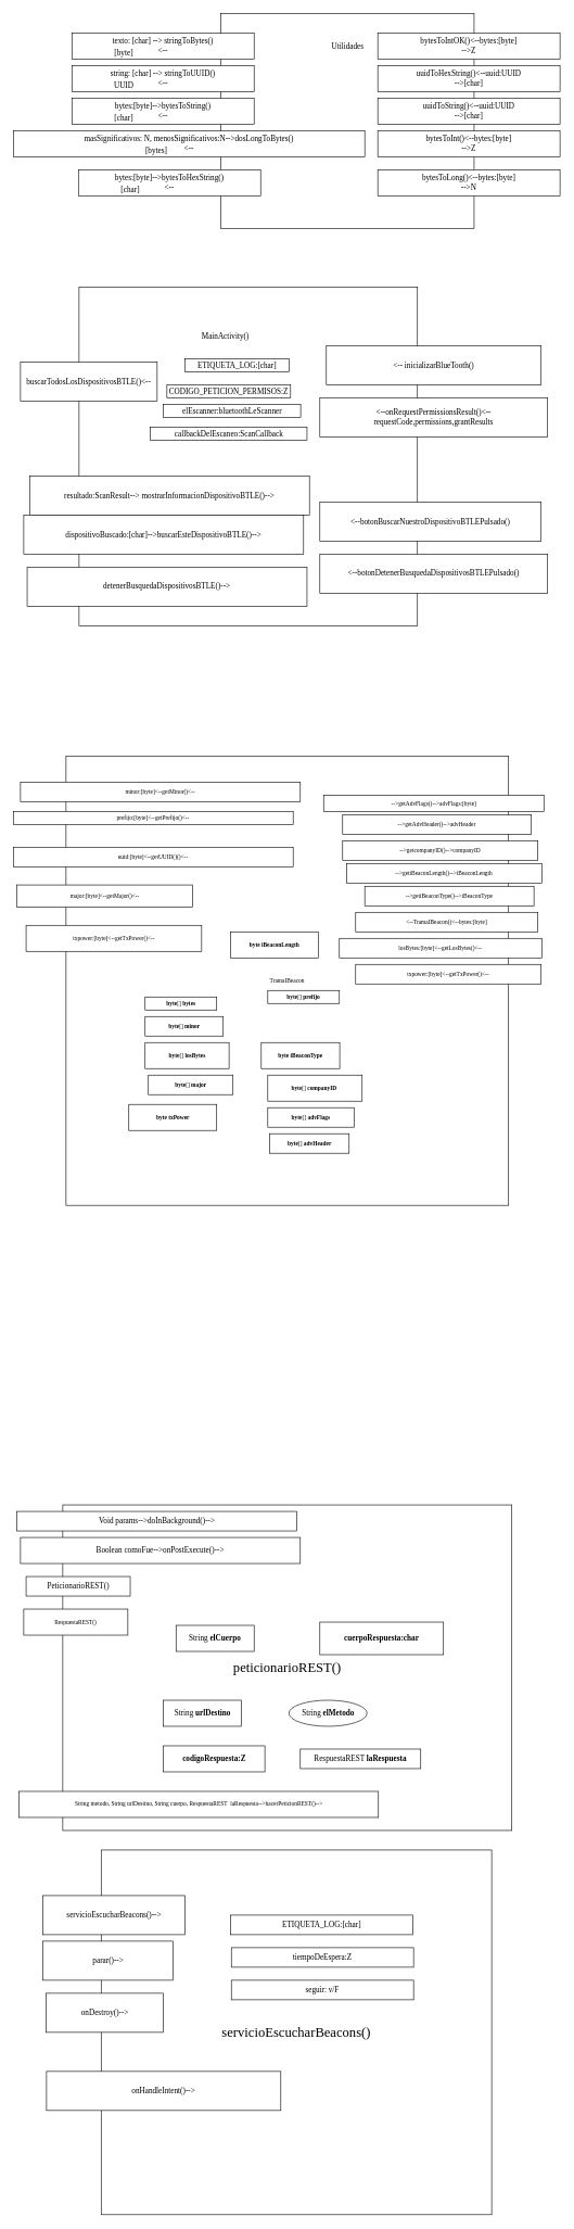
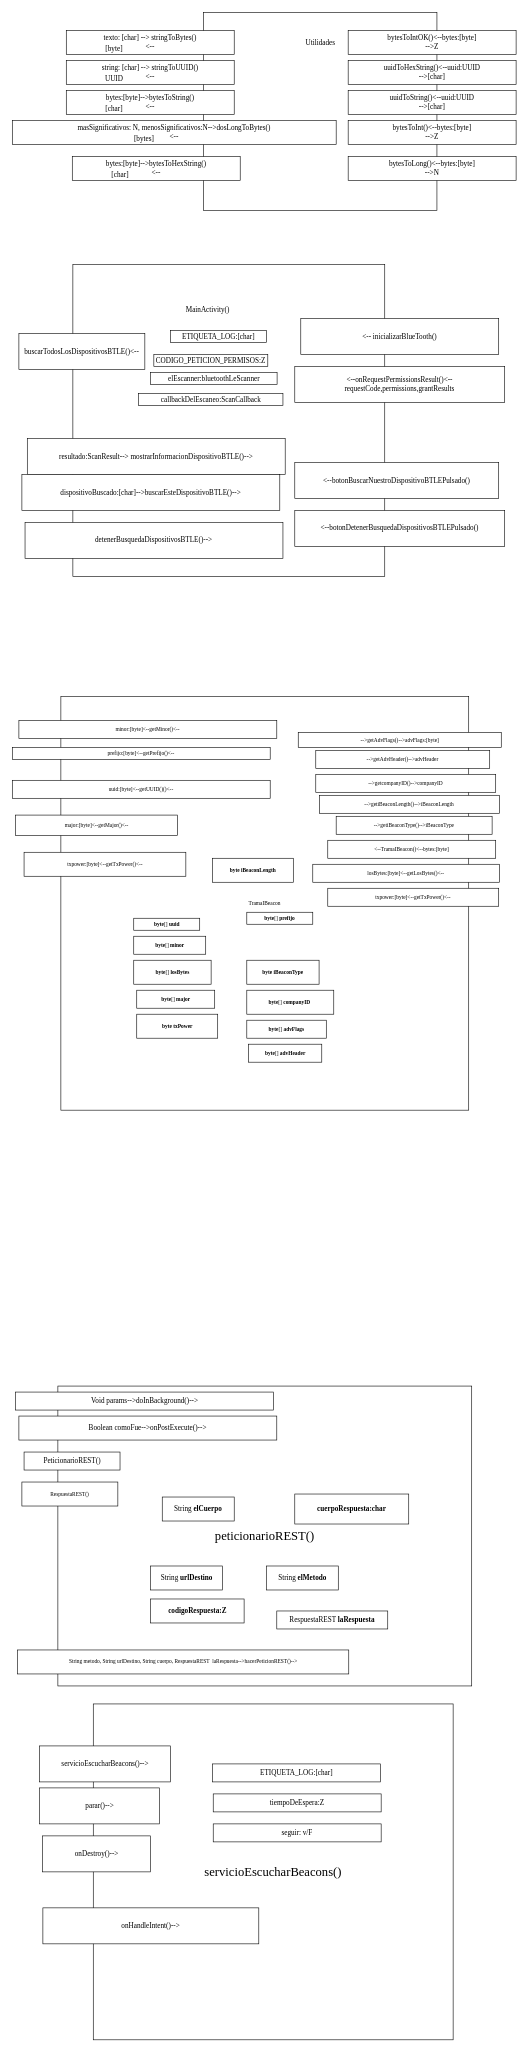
- <mxCell id="42" value="&lt;pre style=&quot;background-color: rgb(255, 255, 255); font-size: 9px;&quot;&gt;&lt;pre style=&quot;font-size: 9px;&quot;&gt;&lt;pre style=&quot;font-size: 9px;&quot;&gt;&lt;pre style=&quot;font-size: 9px;&quot;&gt;&lt;pre style=&quot;font-size: 9px;&quot;&gt;&lt;font face=&quot;Roboto Mono&quot; data-font-src=&quot;https://fonts.googleapis.com/css?family=Roboto+Mono&quot; style=&quot;font-size: 9px;&quot;&gt;&lt;span style=&quot;font-weight: bold; font-size: 9px;&quot;&gt;byte&lt;/span&gt;[] &lt;span style=&quot;font-weight: bold; font-size: 9px;&quot;&gt;bytes&lt;/span&gt;&lt;/font&gt;&lt;/pre&gt;&lt;/pre&gt;&lt;/pre&gt;&lt;/pre&gt;&lt;/pre&gt;" style="rounded=0;whiteSpace=wrap;html=1;fontFamily=Roboto Mono;fontSource=https%3A%2F%2Ffonts.googleapis.com%2Fcss%3Ffamily%3DRoboto%2BMono;fontSize=9;" parent="1" vertex="1"><mxGeometry x="222.5" y="1530" width="110" height="20" as="geometry" /></mxCell>
+ <mxCell id="42" value="&lt;pre style=&quot;background-color: rgb(255, 255, 255); font-size: 9px;&quot;&gt;&lt;pre style=&quot;font-size: 9px;&quot;&gt;&lt;pre style=&quot;font-size: 9px;&quot;&gt;&lt;pre style=&quot;font-size: 9px;&quot;&gt;&lt;pre style=&quot;font-size: 9px;&quot;&gt;&lt;font face=&quot;Roboto Mono&quot; data-font-src=&quot;https://fonts.googleapis.com/css?family=Roboto+Mono&quot; style=&quot;font-size: 9px;&quot;&gt;&lt;span style=&quot;font-weight: bold; font-size: 9px;&quot;&gt;byte&lt;/span&gt;[] &lt;span style=&quot;font-weight: bold; font-size: 9px;&quot;&gt;uuid&lt;/span&gt;&lt;/font&gt;&lt;/pre&gt;&lt;/pre&gt;&lt;/pre&gt;&lt;/pre&gt;&lt;/pre&gt;" style="rounded=0;whiteSpace=wrap;html=1;fontFamily=Roboto Mono;fontSource=https%3A%2F%2Ffonts.googleapis.com%2Fcss%3Ffamily%3DRoboto%2BMono;fontSize=9;" parent="1" vertex="1"><mxGeometry x="222.5" y="1530" width="110" height="20" as="geometry" /></mxCell>
- <mxCell id="49" value="&lt;pre style=&quot;background-color: rgb(255, 255, 255); font-size: 9px;&quot;&gt;&lt;pre style=&quot;font-size: 9px;&quot;&gt;&lt;pre style=&quot;font-size: 9px;&quot;&gt;&lt;pre style=&quot;font-size: 9px;&quot;&gt;&lt;pre style=&quot;font-size: 9px;&quot;&gt;&lt;font face=&quot;Roboto Mono&quot; data-font-src=&quot;https://fonts.googleapis.com/css?family=Roboto+Mono&quot; style=&quot;font-size: 9px;&quot;&gt;&lt;span style=&quot;font-weight: bold; font-size: 9px;&quot;&gt;byte &lt;/span&gt;&lt;span style=&quot;font-weight: bold; font-size: 9px;&quot;&gt;iBeaconType&lt;/span&gt;&lt;/font&gt;&lt;/pre&gt;&lt;/pre&gt;&lt;/pre&gt;&lt;/pre&gt;&lt;/pre&gt;" style="rounded=0;whiteSpace=wrap;html=1;fontFamily=Roboto Mono;fontSource=https%3A%2F%2Ffonts.googleapis.com%2Fcss%3Ffamily%3DRoboto%2BMono;fontSize=9;" parent="1" vertex="1"><mxGeometry x="401" y="1600" width="120.5" height="40" as="geometry" /></mxCell>
+ <mxCell id="49" value="&lt;pre style=&quot;background-color: rgb(255, 255, 255); font-size: 9px;&quot;&gt;&lt;pre style=&quot;font-size: 9px;&quot;&gt;&lt;pre style=&quot;font-size: 9px;&quot;&gt;&lt;pre style=&quot;font-size: 9px;&quot;&gt;&lt;pre style=&quot;font-size: 9px;&quot;&gt;&lt;font face=&quot;Roboto Mono&quot; data-font-src=&quot;https://fonts.googleapis.com/css?family=Roboto+Mono&quot; style=&quot;font-size: 9px;&quot;&gt;&lt;span style=&quot;font-weight: bold; font-size: 9px;&quot;&gt;byte &lt;/span&gt;&lt;span style=&quot;font-weight: bold; font-size: 9px;&quot;&gt;iBeaconType&lt;/span&gt;&lt;/font&gt;&lt;/pre&gt;&lt;/pre&gt;&lt;/pre&gt;&lt;/pre&gt;&lt;/pre&gt;" style="rounded=0;whiteSpace=wrap;html=1;fontFamily=Roboto Mono;fontSource=https%3A%2F%2Ffonts.googleapis.com%2Fcss%3Ffamily%3DRoboto%2BMono;fontSize=9;" parent="1" vertex="1"><mxGeometry x="411" y="1600" width="120.5" height="40" as="geometry" /></mxCell>
- <mxCell id="44" value="&lt;pre style=&quot;background-color: rgb(255, 255, 255); font-size: 9px;&quot;&gt;&lt;pre style=&quot;font-size: 9px;&quot;&gt;&lt;pre style=&quot;font-size: 9px;&quot;&gt;&lt;pre style=&quot;font-size: 9px;&quot;&gt;&lt;pre style=&quot;font-size: 9px;&quot;&gt;&lt;pre style=&quot;font-size: 9px;&quot;&gt;&lt;font face=&quot;Roboto Mono&quot; data-font-src=&quot;https://fonts.googleapis.com/css?family=Roboto+Mono&quot; style=&quot;font-size: 9px;&quot;&gt;&lt;span style=&quot;font-weight: bold; font-size: 9px;&quot;&gt;byte &lt;/span&gt;&lt;span style=&quot;font-weight: bold; font-size: 9px;&quot;&gt;txPower&lt;/span&gt;&lt;/font&gt;&lt;/pre&gt;&lt;/pre&gt;&lt;/pre&gt;&lt;/pre&gt;&lt;/pre&gt;&lt;/pre&gt;" style="rounded=0;whiteSpace=wrap;html=1;fontFamily=Roboto Mono;fontSource=https%3A%2F%2Ffonts.googleapis.com%2Fcss%3Ffamily%3DRoboto%2BMono;fontSize=9;" parent="1" vertex="1"><mxGeometry x="197.5" y="1695" width="135" height="40" as="geometry" /></mxCell>
+ <mxCell id="44" value="&lt;pre style=&quot;background-color: rgb(255, 255, 255); font-size: 9px;&quot;&gt;&lt;pre style=&quot;font-size: 9px;&quot;&gt;&lt;pre style=&quot;font-size: 9px;&quot;&gt;&lt;pre style=&quot;font-size: 9px;&quot;&gt;&lt;pre style=&quot;font-size: 9px;&quot;&gt;&lt;pre style=&quot;font-size: 9px;&quot;&gt;&lt;font face=&quot;Roboto Mono&quot; data-font-src=&quot;https://fonts.googleapis.com/css?family=Roboto+Mono&quot; style=&quot;font-size: 9px;&quot;&gt;&lt;span style=&quot;font-weight: bold; font-size: 9px;&quot;&gt;byte &lt;/span&gt;&lt;span style=&quot;font-weight: bold; font-size: 9px;&quot;&gt;txPower&lt;/span&gt;&lt;/font&gt;&lt;/pre&gt;&lt;/pre&gt;&lt;/pre&gt;&lt;/pre&gt;&lt;/pre&gt;&lt;/pre&gt;" style="rounded=0;whiteSpace=wrap;html=1;fontFamily=Roboto Mono;fontSource=https%3A%2F%2Ffonts.googleapis.com%2Fcss%3Ffamily%3DRoboto%2BMono;fontSize=9;" parent="1" vertex="1"><mxGeometry x="227.5" y="1690" width="135" height="40" as="geometry" /></mxCell>
- <mxCell id="59" value="&lt;pre style=&quot;background-color: rgb(255 , 255 , 255)&quot;&gt;&lt;font face=&quot;Roboto Mono&quot; data-font-src=&quot;https://fonts.googleapis.com/css?family=Roboto+Mono&quot;&gt;String &lt;span style=&quot;font-weight: bold&quot;&gt;elMetodo&lt;/span&gt;&lt;/font&gt;&lt;/pre&gt;" style="ellipse;whiteSpace=wrap;html=1;fontFamily=Roboto Mono;fontSource=https%3A%2F%2Ffonts.googleapis.com%2Fcss%3Ffamily%3DRoboto%2BMono;" parent="1" vertex="1"><mxGeometry x="443.5" y="2610" width="120" height="40" as="geometry" /></mxCell>
+ <mxCell id="59" value="&lt;pre style=&quot;background-color: rgb(255 , 255 , 255)&quot;&gt;&lt;font face=&quot;Roboto Mono&quot; data-font-src=&quot;https://fonts.googleapis.com/css?family=Roboto+Mono&quot;&gt;String &lt;span style=&quot;font-weight: bold&quot;&gt;elMetodo&lt;/span&gt;&lt;/font&gt;&lt;/pre&gt;" style="rounded=0;whiteSpace=wrap;html=1;fontFamily=Roboto Mono;fontSource=https%3A%2F%2Ffonts.googleapis.com%2Fcss%3Ffamily%3DRoboto%2BMono;" parent="1" vertex="1"><mxGeometry x="443.5" y="2610" width="120" height="40" as="geometry" /></mxCell>
- <mxCell id="63" value="&lt;pre style=&quot;background-color: rgb(255 , 255 , 255)&quot;&gt;&lt;pre&gt;&lt;pre&gt;&lt;pre&gt;&lt;pre&gt;&lt;span style=&quot;font-weight: bold&quot;&gt;&lt;font face=&quot;Roboto Mono&quot; data-font-src=&quot;https://fonts.googleapis.com/css?family=Roboto+Mono&quot;&gt;codigoRespuesta:Z&lt;/font&gt;&lt;/span&gt;&lt;/pre&gt;&lt;/pre&gt;&lt;/pre&gt;&lt;/pre&gt;&lt;/pre&gt;" style="rounded=0;whiteSpace=wrap;html=1;fontFamily=Roboto Mono;fontSource=https%3A%2F%2Ffonts.googleapis.com%2Fcss%3Ffamily%3DRoboto%2BMono;" parent="1" vertex="1"><mxGeometry x="250.5" y="2680" width="156" height="40" as="geometry" /></mxCell>
+ <mxCell id="63" value="&lt;pre style=&quot;background-color: rgb(255 , 255 , 255)&quot;&gt;&lt;pre&gt;&lt;pre&gt;&lt;pre&gt;&lt;pre&gt;&lt;span style=&quot;font-weight: bold&quot;&gt;&lt;font face=&quot;Roboto Mono&quot; data-font-src=&quot;https://fonts.googleapis.com/css?family=Roboto+Mono&quot;&gt;codigoRespuesta:Z&lt;/font&gt;&lt;/span&gt;&lt;/pre&gt;&lt;/pre&gt;&lt;/pre&gt;&lt;/pre&gt;&lt;/pre&gt;" style="rounded=0;whiteSpace=wrap;html=1;fontFamily=Roboto Mono;fontSource=https%3A%2F%2Ffonts.googleapis.com%2Fcss%3Ffamily%3DRoboto%2BMono;" parent="1" vertex="1"><mxGeometry x="250.5" y="2665" width="156" height="40" as="geometry" /></mxCell>
